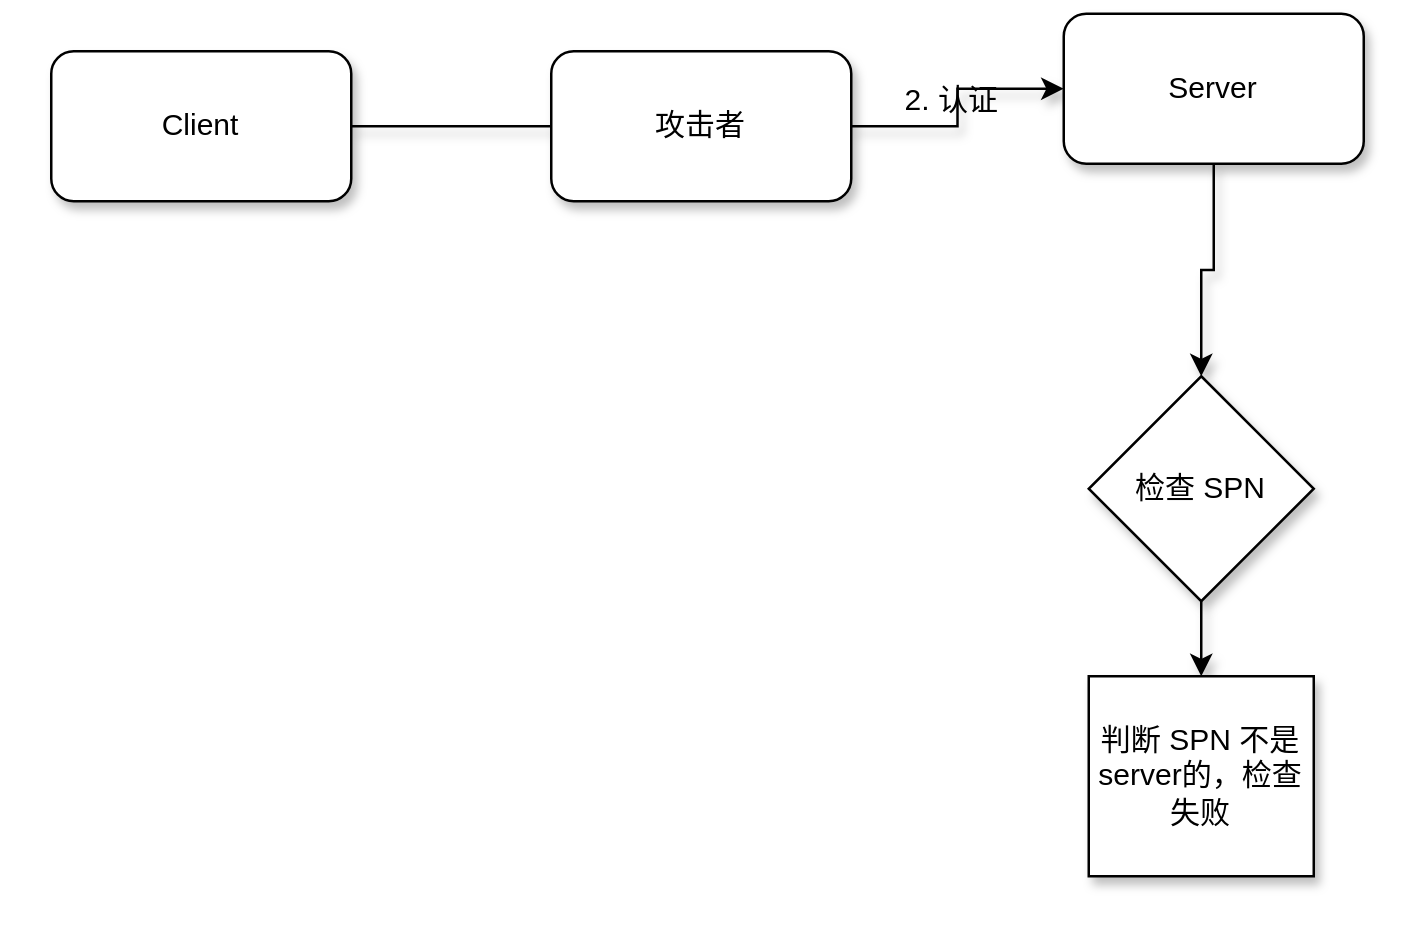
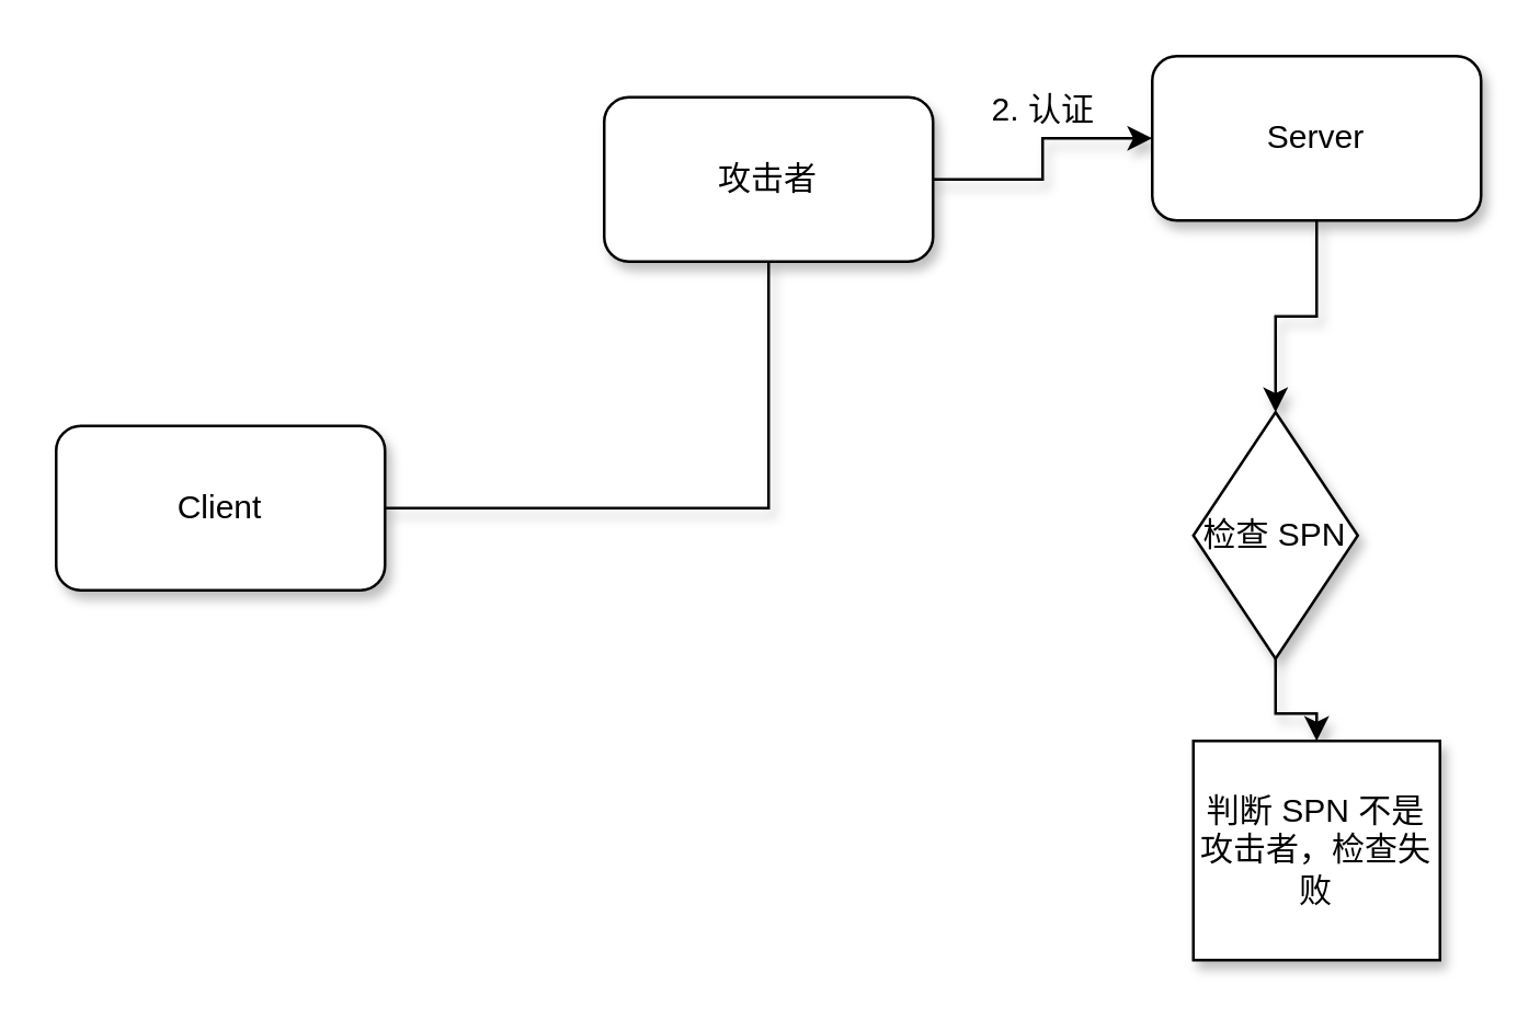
- <mxCell id="7" value="Server" style="rounded=1;whiteSpace=wrap;html=1;shadow=1;" parent="1" vertex="1"><mxGeometry x="425" y="5" width="120" height="60" as="geometry" /></mxCell>
+ <mxCell id="7" value="Server" style="rounded=1;whiteSpace=wrap;html=1;shadow=1;" parent="1" vertex="1"><mxGeometry x="420" y="20" width="120" height="60" as="geometry" /></mxCell>
- <mxCell id="3" value="Client" style="rounded=1;whiteSpace=wrap;html=1;shadow=1;" parent="1" vertex="1"><mxGeometry x="20" y="20" width="120" height="60" as="geometry" /></mxCell>
+ <mxCell id="3" value="Client" style="rounded=1;whiteSpace=wrap;html=1;shadow=1;" parent="1" vertex="1"><mxGeometry x="20" y="155" width="120" height="60" as="geometry" /></mxCell>
- <mxCell id="5" value="攻击者" style="rounded=1;whiteSpace=wrap;html=1;shadow=1;" parent="1" vertex="1"><mxGeometry x="220" y="20" width="120" height="60" as="geometry" /></mxCell>
+ <mxCell id="5" value="攻击者" style="rounded=1;whiteSpace=wrap;html=1;shadow=1;" parent="1" vertex="1"><mxGeometry x="220" y="35" width="120" height="60" as="geometry" /></mxCell>
- <mxCell id="10" value="检查 SPN" style="rhombus;whiteSpace=wrap;html=1;shadow=1;" parent="1" vertex="1"><mxGeometry x="435" y="150" width="90" height="90" as="geometry" /></mxCell>
+ <mxCell id="10" value="检查 SPN" style="rhombus;whiteSpace=wrap;html=1;shadow=1;" parent="1" vertex="1"><mxGeometry x="435" y="150" width="60" height="90" as="geometry" /></mxCell>
- <mxCell id="11" value="判断 SPN 不是 server的，检查失败" style="whiteSpace=wrap;html=1;shadow=1;" parent="1" vertex="1"><mxGeometry x="435" y="270" width="90" height="80" as="geometry" /></mxCell>
+ <mxCell id="11" value="判断 SPN 不是 攻击者，检查失败" style="whiteSpace=wrap;html=1;shadow=1;" parent="1" vertex="1"><mxGeometry x="435" y="270" width="90" height="80" as="geometry" /></mxCell>
